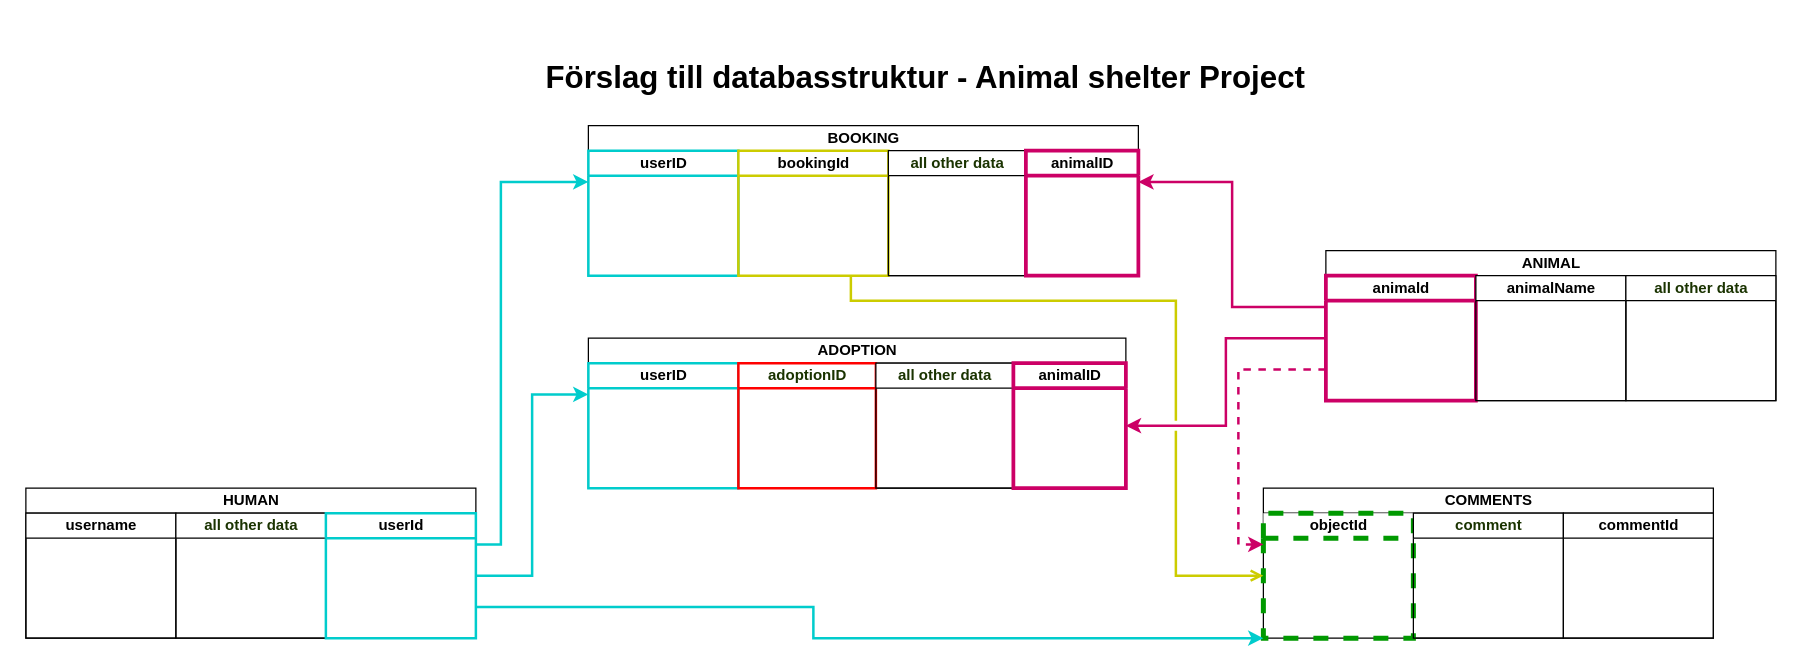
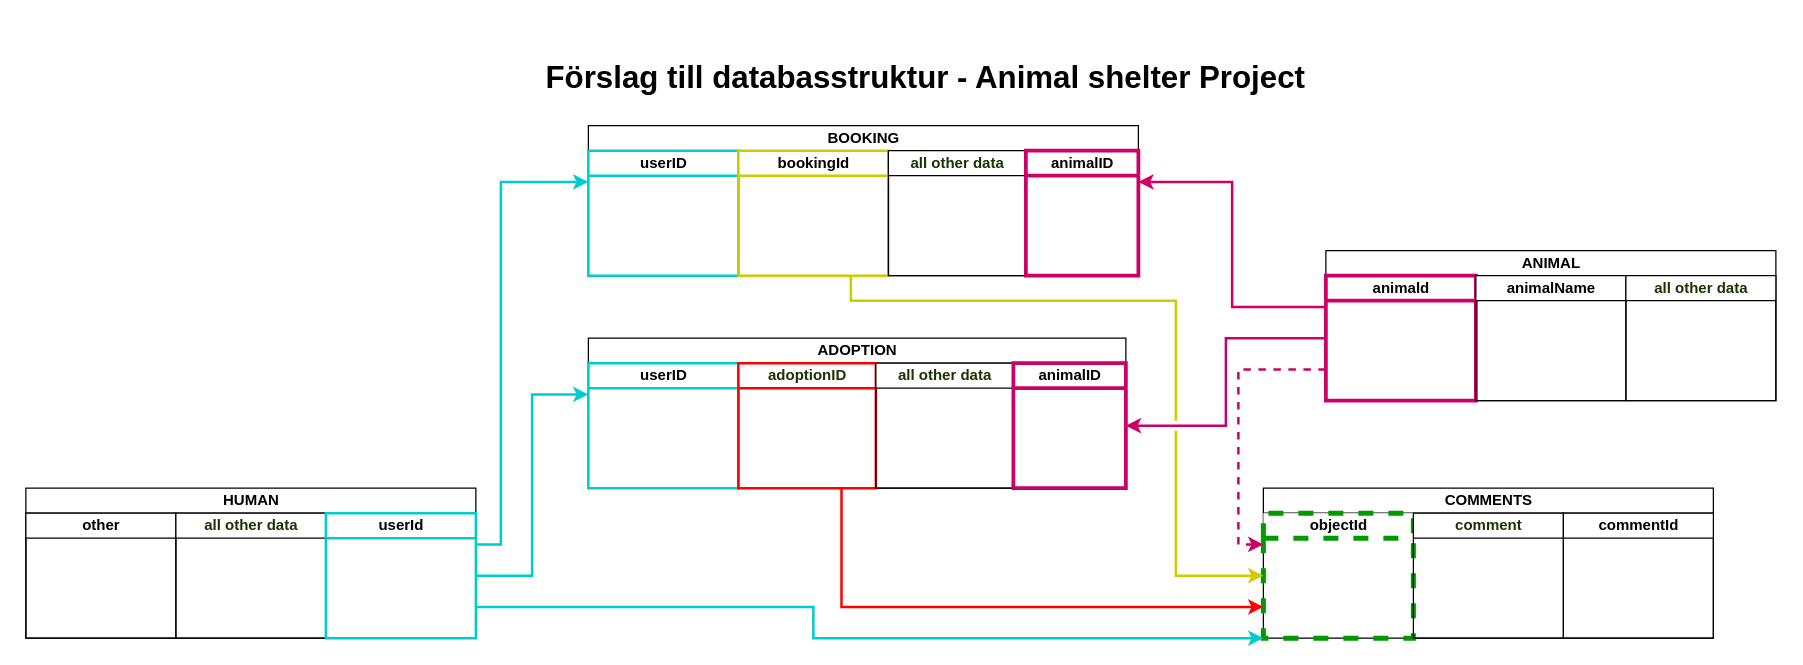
- <mxCell id="3" value="username" style="swimlane;startSize=20;html=1;" parent="2" vertex="1"><mxGeometry y="20" width="120" height="100" as="geometry" /></mxCell>
+ <mxCell id="3" value="other" style="swimlane;startSize=20;html=1;" parent="2" vertex="1"><mxGeometry y="20" width="120" height="100" as="geometry" /></mxCell>
- <mxCell id="29" style="edgeStyle=orthogonalEdgeStyle;rounded=0;orthogonalLoop=1;jettySize=auto;html=1;exitX=0.75;exitY=1;exitDx=0;exitDy=0;entryX=0;entryY=0.5;entryDx=0;entryDy=0;jumpStyle=gap;strokeColor=#CCCC00;strokeWidth=2;endArrow=open;" parent="1" source="12" target="21" edge="1"><mxGeometry relative="1" as="geometry"><Array as="points"><mxPoint x="680" y="240" /><mxPoint x="940" y="240" /><mxPoint x="940" y="460" /></Array></mxGeometry></mxCell>
+ <mxCell id="29" style="edgeStyle=orthogonalEdgeStyle;rounded=0;orthogonalLoop=1;jettySize=auto;html=1;exitX=0.75;exitY=1;exitDx=0;exitDy=0;entryX=0;entryY=0.5;entryDx=0;entryDy=0;jumpStyle=gap;strokeColor=#CCCC00;strokeWidth=2;" parent="1" source="12" target="21" edge="1"><mxGeometry relative="1" as="geometry"><Array as="points"><mxPoint x="680" y="240" /><mxPoint x="940" y="240" /><mxPoint x="940" y="460" /></Array></mxGeometry></mxCell>
+ <mxCell id="31" style="edgeStyle=orthogonalEdgeStyle;rounded=0;orthogonalLoop=1;jettySize=auto;html=1;exitX=0.75;exitY=1;exitDx=0;exitDy=0;entryX=0;entryY=0.75;entryDx=0;entryDy=0;strokeColor=#FF0000;strokeWidth=2;" parent="1" source="17" target="21" edge="1"><mxGeometry relative="1" as="geometry"><mxPoint x="910" y="580" as="targetPoint" /><Array as="points"><mxPoint x="673" y="485" /></Array></mxGeometry></mxCell>
